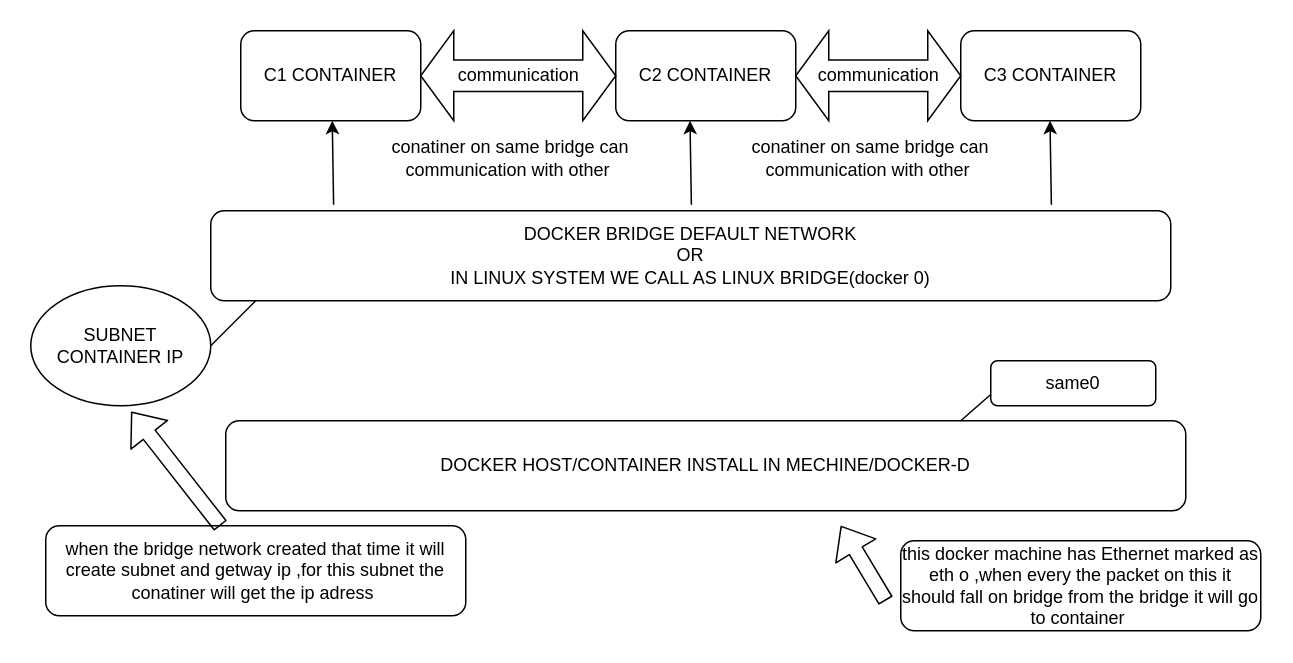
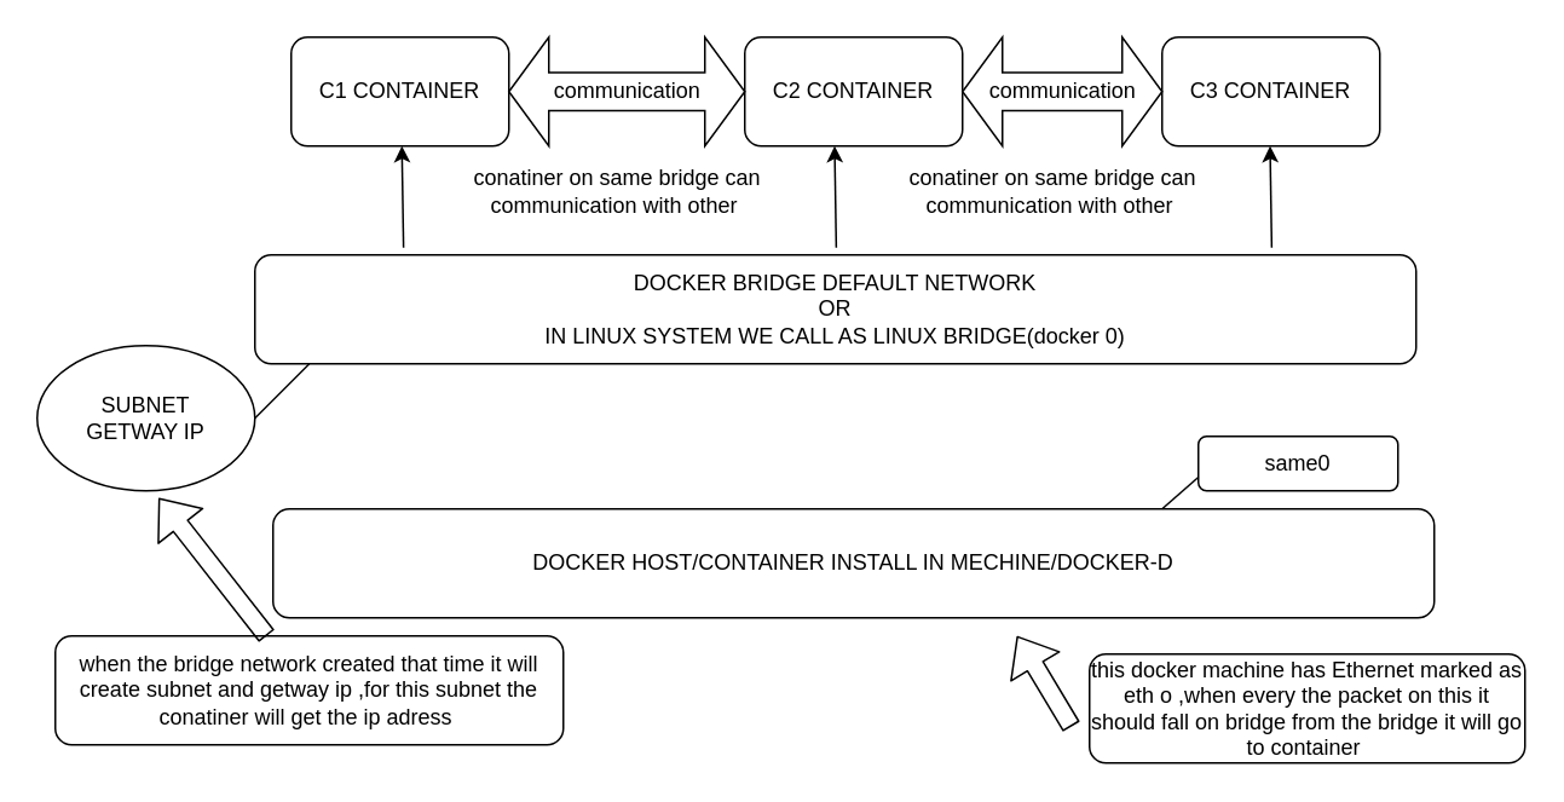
- <mxCell id="10" value="SUBNET&lt;br&gt;CONTAINER IP" style="ellipse;whiteSpace=wrap;html=1;" vertex="1" parent="1"><mxGeometry y="190" width="120" height="80" as="geometry" x="20" /></mxCell>
+ <mxCell id="10" value="SUBNET&lt;br&gt;GETWAY IP" style="ellipse;whiteSpace=wrap;html=1;" vertex="1" parent="1"><mxGeometry y="190" width="120" height="80" as="geometry" x="20" /></mxCell>
